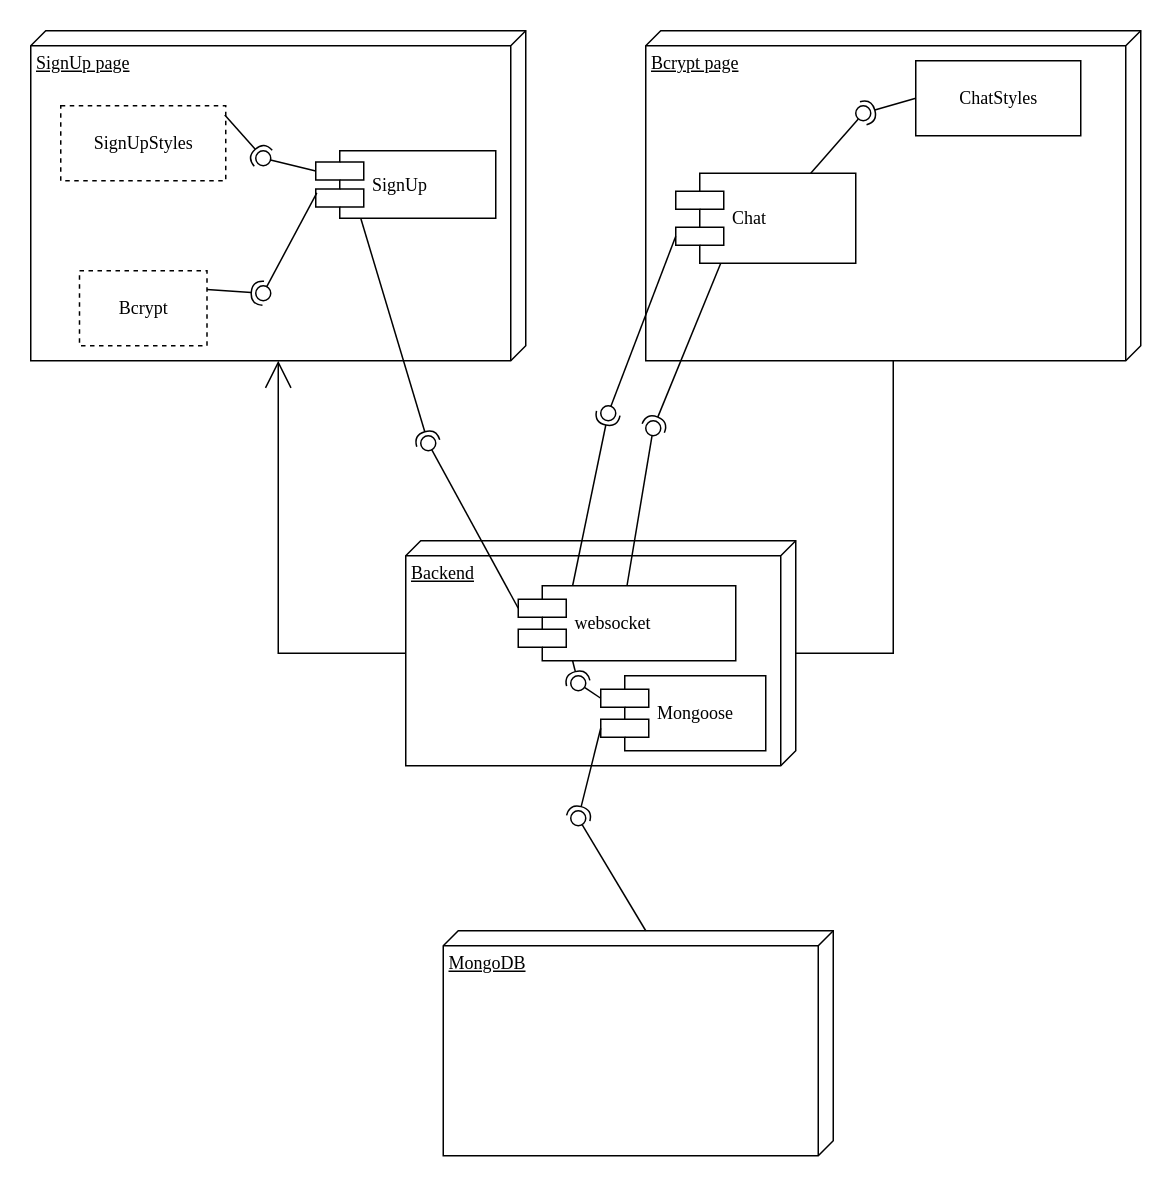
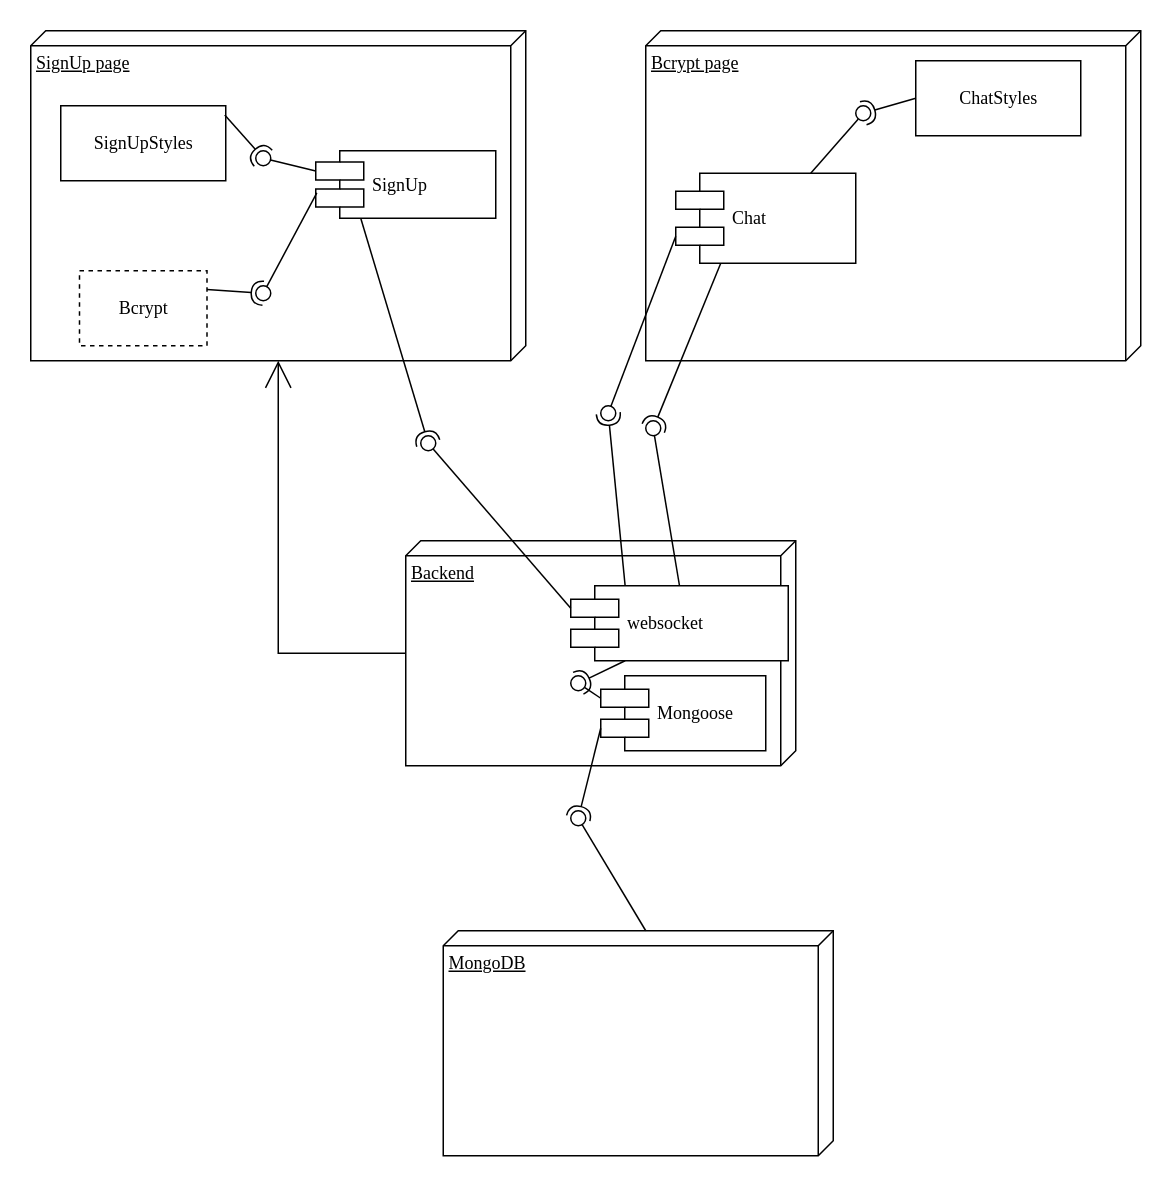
- <mxCell id="5" value="SignUpStyles" style="html=1;rounded=0;shadow=0;comic=0;labelBackgroundColor=none;strokeWidth=1;fontFamily=Verdana;fontSize=12;align=center;dashed=1;" parent="1" vertex="1"><mxGeometry x="40" y="70" width="110" height="50" as="geometry" /></mxCell>
+ <mxCell id="5" value="SignUpStyles" style="html=1;rounded=0;shadow=0;comic=0;labelBackgroundColor=none;strokeWidth=1;fontFamily=Verdana;fontSize=12;align=center;" parent="1" vertex="1"><mxGeometry x="40" y="70" width="110" height="50" as="geometry" /></mxCell>
- <mxCell id="10" style="edgeStyle=orthogonalEdgeStyle;rounded=0;html=1;labelBackgroundColor=none;startArrow=none;startFill=0;startSize=8;endArrow=none;endFill=0;endSize=16;fontFamily=Verdana;fontSize=12;" parent="1" source="4" target="3" edge="1"><mxGeometry relative="1" as="geometry"><Array as="points"><mxPoint x="595" y="435" /></Array></mxGeometry></mxCell>
- <mxCell id="9" value="websocket" style="shape=component;align=left;spacingLeft=36;rounded=0;shadow=0;comic=0;labelBackgroundColor=none;strokeWidth=1;fontFamily=Verdana;fontSize=12;html=1;" parent="1" vertex="1"><mxGeometry x="345" y="390" width="145" height="50" as="geometry" /></mxCell>
+ <mxCell id="9" value="websocket" style="shape=component;align=left;spacingLeft=36;rounded=0;shadow=0;comic=0;labelBackgroundColor=none;strokeWidth=1;fontFamily=Verdana;fontSize=12;html=1;" parent="1" vertex="1"><mxGeometry x="380" y="390" width="145" height="50" as="geometry" /></mxCell>
